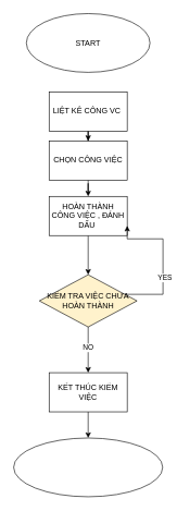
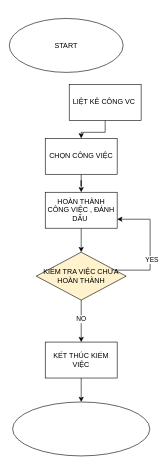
- <mxCell id="2" value="START" style="ellipse;whiteSpace=wrap;html=1;" vertex="1" parent="1"><mxGeometry x="40" y="20" width="190" height="90" as="geometry" /></mxCell>
+ <mxCell id="2" value="START" style="ellipse;whiteSpace=wrap;html=1;" vertex="1" parent="1"><mxGeometry x="15" y="30" width="190" height="90" as="geometry" /></mxCell>
- <mxCell id="4" value="LIỆT KÊ CÔNG VC&amp;nbsp;" style="rounded=0;whiteSpace=wrap;html=1;" vertex="1" parent="1"><mxGeometry x="75" y="140" width="120" height="60" as="geometry" /></mxCell>
+ <mxCell id="4" value="LIỆT KÊ CÔNG VC&amp;nbsp;" style="rounded=0;whiteSpace=wrap;html=1;" vertex="1" parent="1"><mxGeometry x="115" y="140" width="120" height="60" as="geometry" /></mxCell>
- <mxCell id="6" value="CHỌN CÔNG VIỆC" style="rounded=0;whiteSpace=wrap;html=1;" vertex="1" parent="1"><mxGeometry x="75" y="215" width="120" height="60" as="geometry" /></mxCell>
+ <mxCell id="6" value="CHỌN CÔNG VIỆC" style="rounded=0;whiteSpace=wrap;html=1;" vertex="1" parent="1"><mxGeometry x="75" y="230" width="120" height="60" as="geometry" /></mxCell>
- <mxCell id="8" value="HOÀN THÀNH CÔNG VIỆC , ĐÁNH DẤU&amp;nbsp;" style="rounded=0;whiteSpace=wrap;html=1;" vertex="1" parent="1"><mxGeometry x="75" y="300" width="120" height="60" as="geometry" /></mxCell>
+ <mxCell id="8" value="HOÀN THÀNH CÔNG VIỆC , ĐÁNH DẤU&amp;nbsp;" style="rounded=0;whiteSpace=wrap;html=1;" vertex="1" parent="1"><mxGeometry x="75" y="320" width="120" height="60" as="geometry" /></mxCell>
